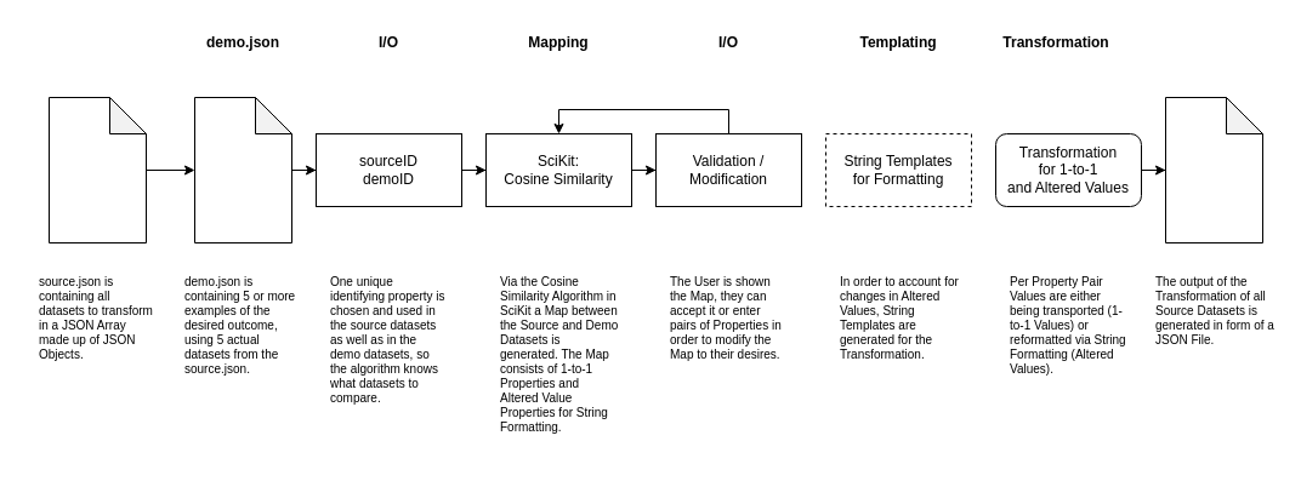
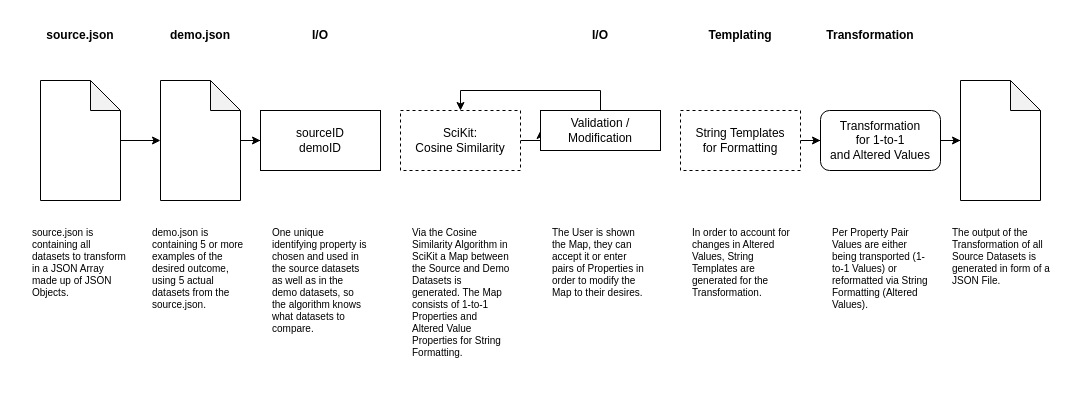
+ <mxCell id="3" value="source.json" style="text;html=1;align=center;verticalAlign=middle;whiteSpace=wrap;rounded=0;fontStyle=1" vertex="1" parent="1"><mxGeometry x="20" y="20" width="120" height="30" as="geometry" /></mxCell>
- <mxCell id="16" value="Mapping" style="text;html=1;align=center;verticalAlign=middle;whiteSpace=wrap;rounded=0;fontStyle=1" vertex="1" parent="1"><mxGeometry x="400" y="20" width="120" height="30" as="geometry" /></mxCell>
- <mxCell id="10" style="edgeStyle=orthogonalEdgeStyle;rounded=0;orthogonalLoop=1;jettySize=auto;html=1;entryX=0;entryY=0.5;entryDx=0;entryDy=0;" edge="1" parent="1" source="11" target="15"><mxGeometry relative="1" as="geometry" /></mxCell>
- <mxCell id="15" value="SciKit:&lt;br&gt;Cosine Similarity" style="rounded=0;whiteSpace=wrap;html=1;" vertex="1" parent="1"><mxGeometry x="400" y="110" width="120" height="60" as="geometry" /></mxCell>
+ <mxCell id="15" value="SciKit:&lt;br&gt;Cosine Similarity" style="rounded=0;whiteSpace=wrap;html=1;dashed=1;" vertex="1" parent="1"><mxGeometry x="400" y="110" width="120" height="60" as="geometry" /></mxCell>
- <mxCell id="19" value="Validation /&lt;br&gt;Modification" style="rounded=0;whiteSpace=wrap;html=1;" vertex="1" parent="1"><mxGeometry x="540" y="110" width="120" height="60" as="geometry" /></mxCell>
+ <mxCell id="19" value="Validation /&lt;br&gt;Modification" style="rounded=0;whiteSpace=wrap;html=1;" vertex="1" parent="1"><mxGeometry x="540" y="110" width="120" height="40" as="geometry" /></mxCell>
+ <mxCell id="22" style="edgeStyle=orthogonalEdgeStyle;rounded=0;orthogonalLoop=1;jettySize=auto;html=1;entryX=0;entryY=0.5;entryDx=0;entryDy=0;" edge="1" parent="1" source="23" target="26"><mxGeometry relative="1" as="geometry" /></mxCell>
